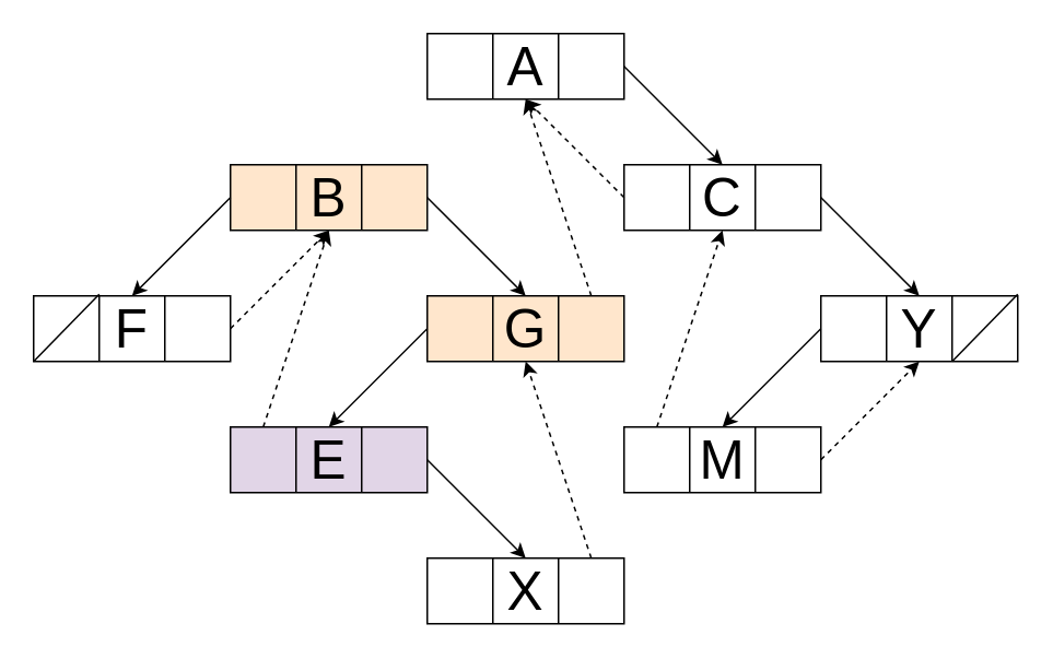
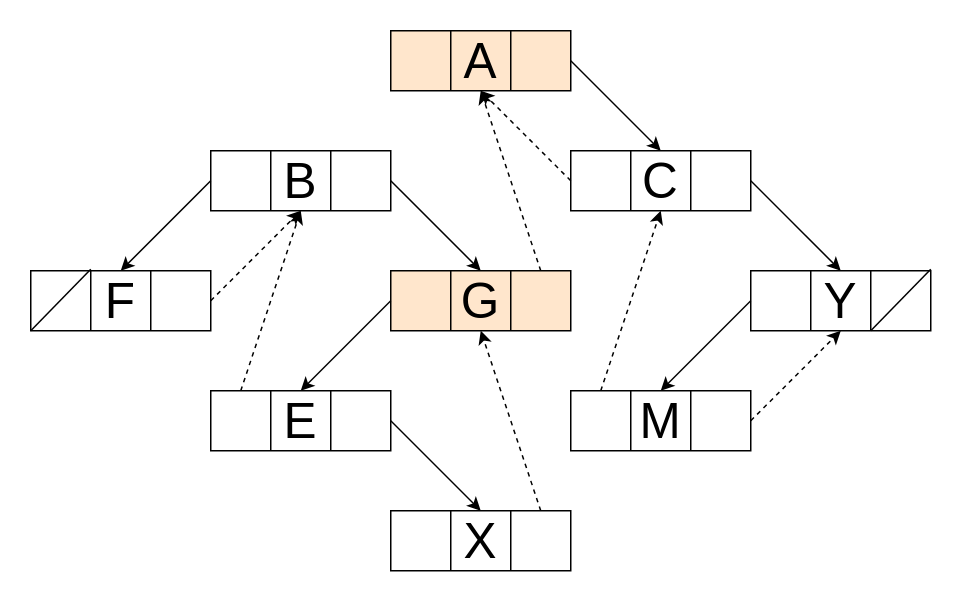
- <mxCell id="2" value="&lt;font style=&quot;font-size: 33px&quot;&gt;A&lt;/font&gt;" style="rounded=0;whiteSpace=wrap;html=1;" vertex="1" parent="1"><mxGeometry x="260" y="20" width="120" height="40" as="geometry" /></mxCell>
+ <mxCell id="2" value="&lt;font style=&quot;font-size: 33px&quot;&gt;A&lt;/font&gt;" style="rounded=0;whiteSpace=wrap;html=1;fillColor=#ffe6cc;" vertex="1" parent="1"><mxGeometry x="260" y="20" width="120" height="40" as="geometry" /></mxCell>
- <mxCell id="5" value="&lt;font style=&quot;font-size: 33px&quot;&gt;B&lt;br&gt;&lt;/font&gt;" style="rounded=0;whiteSpace=wrap;html=1;fillColor=#ffe6cc;" vertex="1" parent="1"><mxGeometry x="140" y="100" width="120" height="40" as="geometry" /></mxCell>
+ <mxCell id="5" value="&lt;font style=&quot;font-size: 33px&quot;&gt;B&lt;br&gt;&lt;/font&gt;" style="rounded=0;whiteSpace=wrap;html=1;" vertex="1" parent="1"><mxGeometry x="140" y="100" width="120" height="40" as="geometry" /></mxCell>
- <mxCell id="23" value="&lt;font style=&quot;font-size: 33px&quot;&gt;E&lt;/font&gt;" style="rounded=0;whiteSpace=wrap;html=1;fillColor=#e1d5e7;" vertex="1" parent="1"><mxGeometry x="140" y="260" width="120" height="40" as="geometry" /></mxCell>
+ <mxCell id="23" value="&lt;font style=&quot;font-size: 33px&quot;&gt;E&lt;/font&gt;" style="rounded=0;whiteSpace=wrap;html=1;" vertex="1" parent="1"><mxGeometry x="140" y="260" width="120" height="40" as="geometry" /></mxCell>
